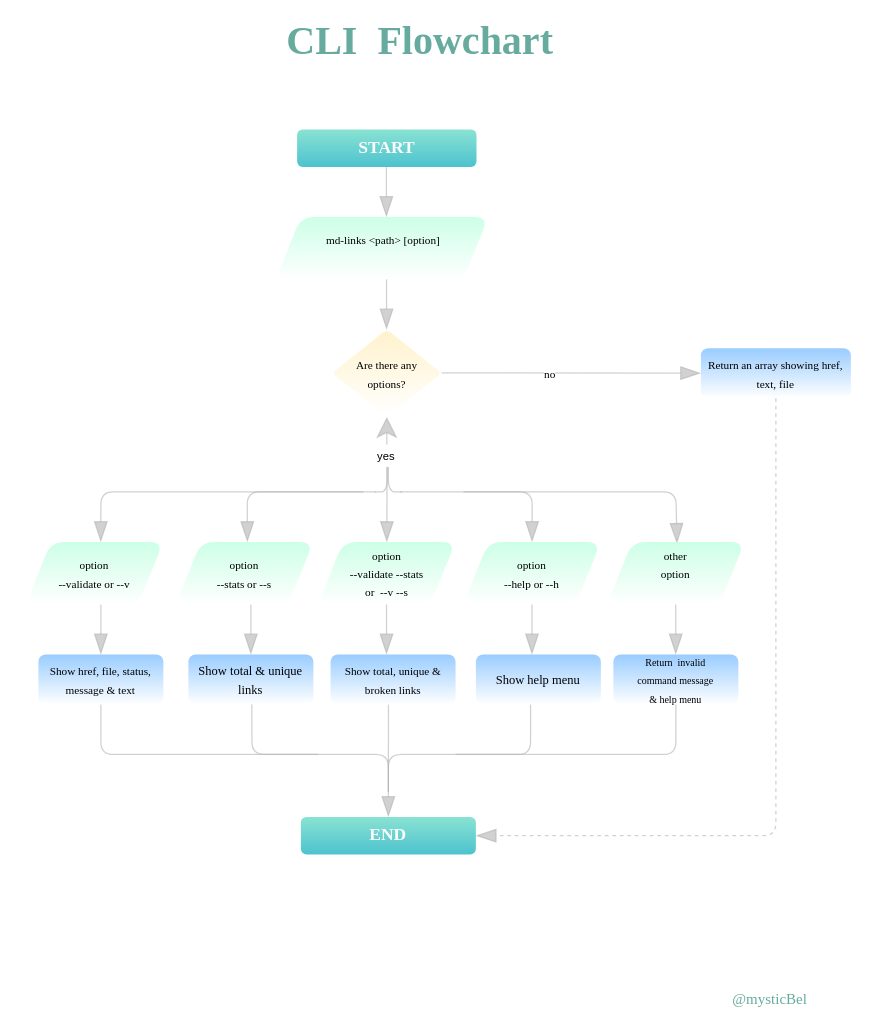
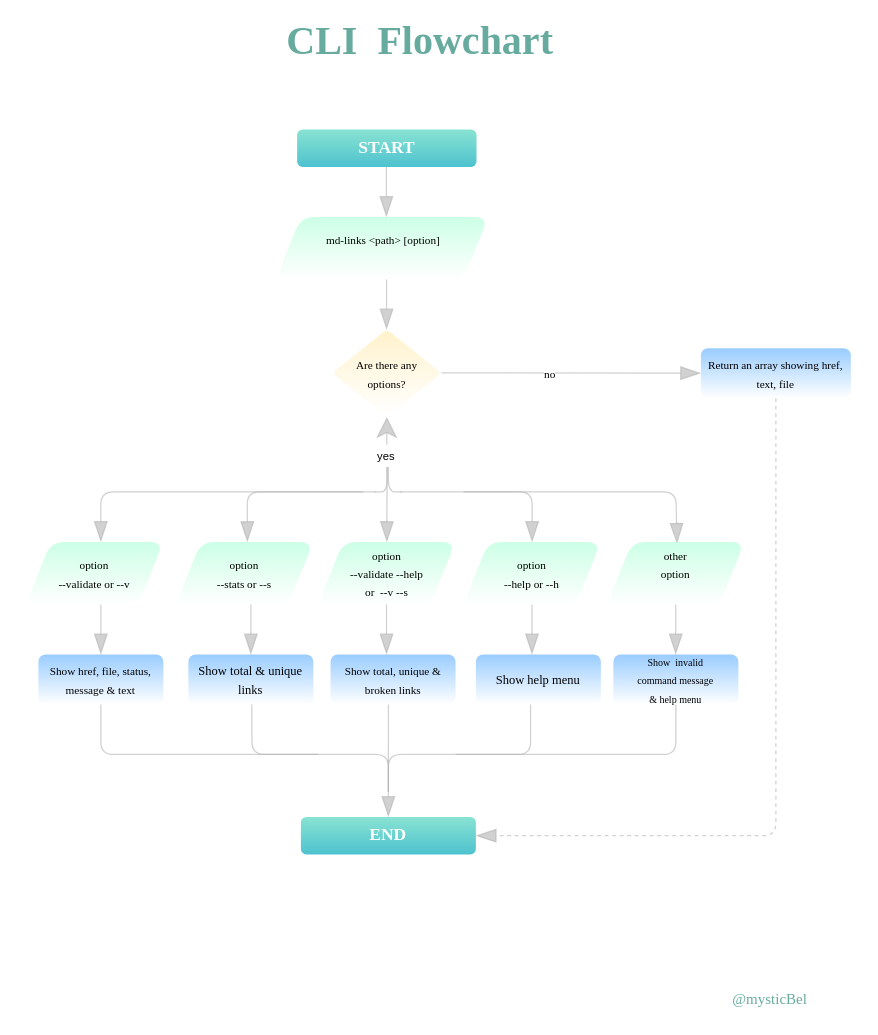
- <mxCell id="37" value="&lt;font face=&quot;Poppins&quot; style=&quot;font-size: 9px&quot;&gt;option&lt;br&gt;--validate --stats &lt;br&gt;or&amp;nbsp; --v --s&lt;br&gt;&lt;/font&gt;" style="shape=parallelogram;perimeter=parallelogramPerimeter;whiteSpace=wrap;html=1;fixedSize=1;shadow=0;glass=1;sketch=0;hachureGap=4;pointerEvents=0;fillColor=#CCFFE6;strokeColor=none;rounded=1;arcSize=22;align=center;gradientColor=#ffffff;" parent="1" vertex="1"><mxGeometry x="253.75" y="433" width="110" height="50" as="geometry" /></mxCell>
+ <mxCell id="37" value="&lt;font face=&quot;Poppins&quot; style=&quot;font-size: 9px&quot;&gt;option&lt;br&gt;--validate --help &lt;br&gt;or&amp;nbsp; --v --s&lt;br&gt;&lt;/font&gt;" style="shape=parallelogram;perimeter=parallelogramPerimeter;whiteSpace=wrap;html=1;fixedSize=1;shadow=0;glass=1;sketch=0;hachureGap=4;pointerEvents=0;fillColor=#CCFFE6;strokeColor=none;rounded=1;arcSize=22;align=center;gradientColor=#ffffff;" parent="1" vertex="1"><mxGeometry x="253.75" y="433" width="110" height="50" as="geometry" /></mxCell>
- <mxCell id="21" value="&lt;font style=&quot;font-size: 8px ; line-height: 0.8&quot;&gt;Return&amp;nbsp; invalid &lt;br&gt;command message&lt;br&gt;&amp;amp; help menu&lt;/font&gt;" style="rounded=1;whiteSpace=wrap;html=1;shadow=0;glass=0;sketch=0;hachureGap=4;pointerEvents=0;fontFamily=Poppins;fontSource=https%3A%2F%2Ffonts.googleapis.com%2Fcss%3Ffamily%3DPoppins;strokeColor=none;fillColor=#FFFFFF;gradientDirection=north;gradientColor=#99CCFF;" parent="1" vertex="1"><mxGeometry x="490" y="523" width="100" height="40" as="geometry" /></mxCell>
+ <mxCell id="21" value="&lt;font style=&quot;font-size: 8px ; line-height: 0.8&quot;&gt;Show&amp;nbsp; invalid &lt;br&gt;command message&lt;br&gt;&amp;amp; help menu&lt;/font&gt;" style="rounded=1;whiteSpace=wrap;html=1;shadow=0;glass=0;sketch=0;hachureGap=4;pointerEvents=0;fontFamily=Poppins;fontSource=https%3A%2F%2Ffonts.googleapis.com%2Fcss%3Ffamily%3DPoppins;strokeColor=none;fillColor=#FFFFFF;gradientDirection=north;gradientColor=#99CCFF;" parent="1" vertex="1"><mxGeometry x="490" y="523" width="100" height="40" as="geometry" /></mxCell>
